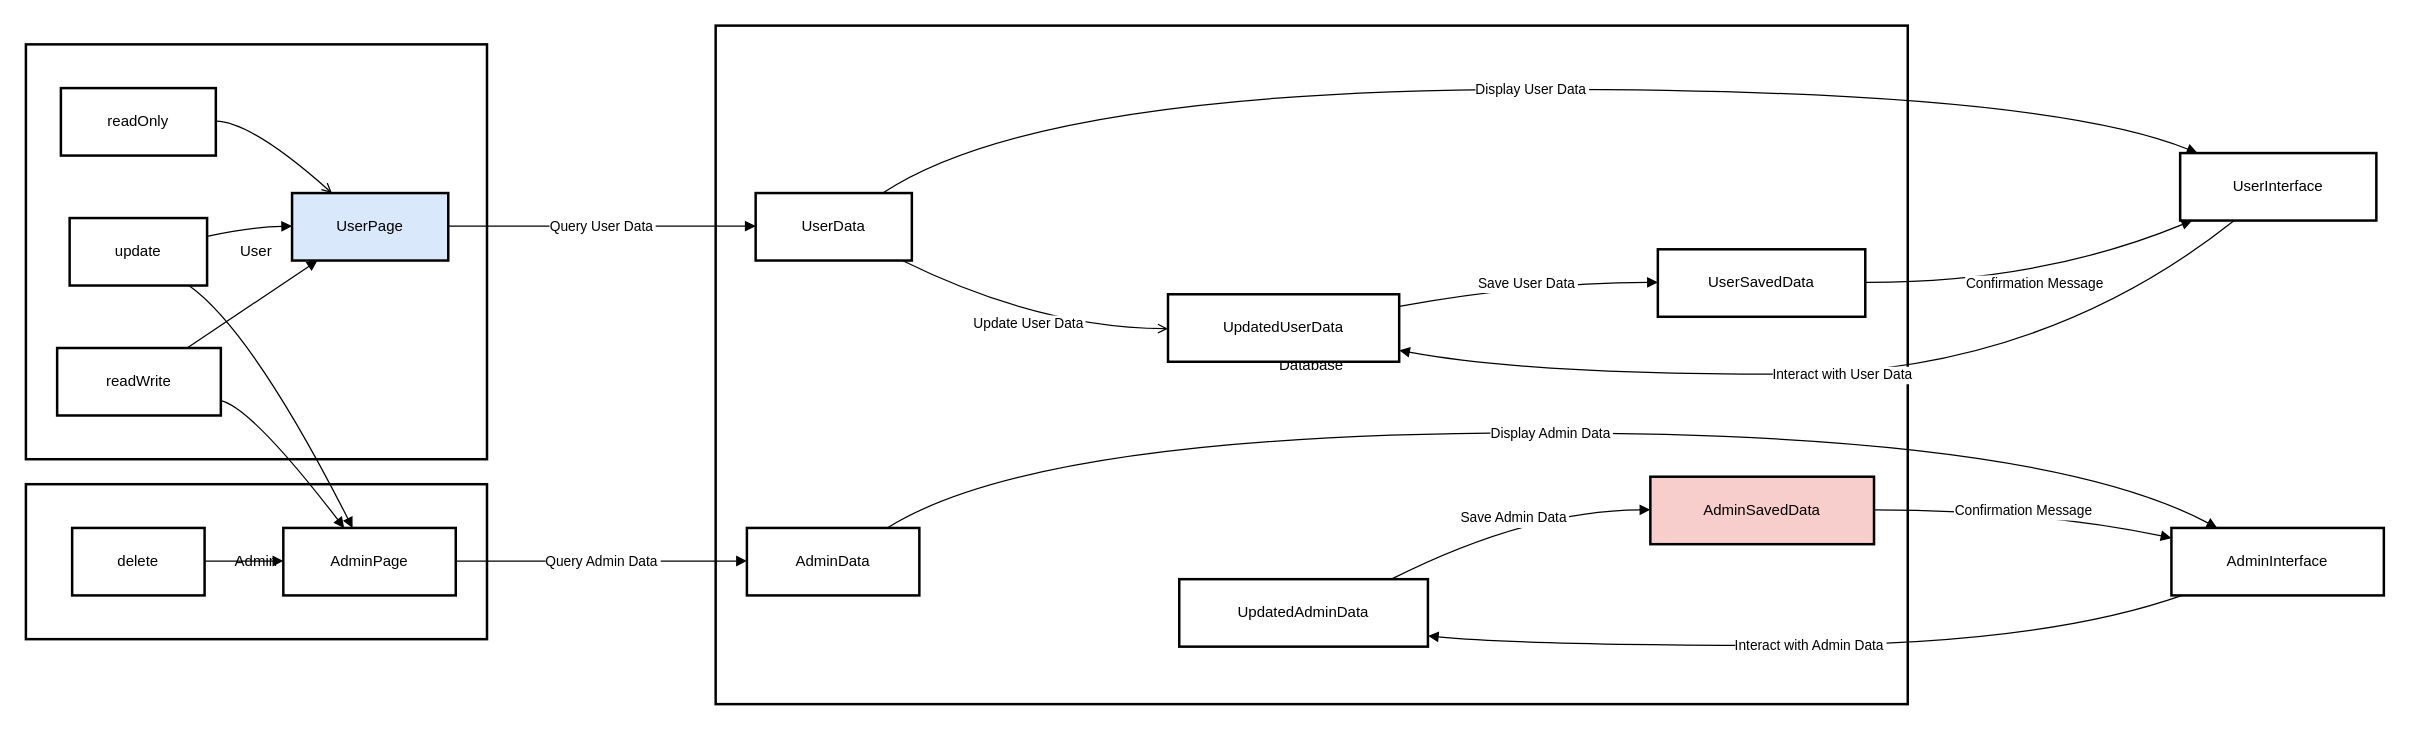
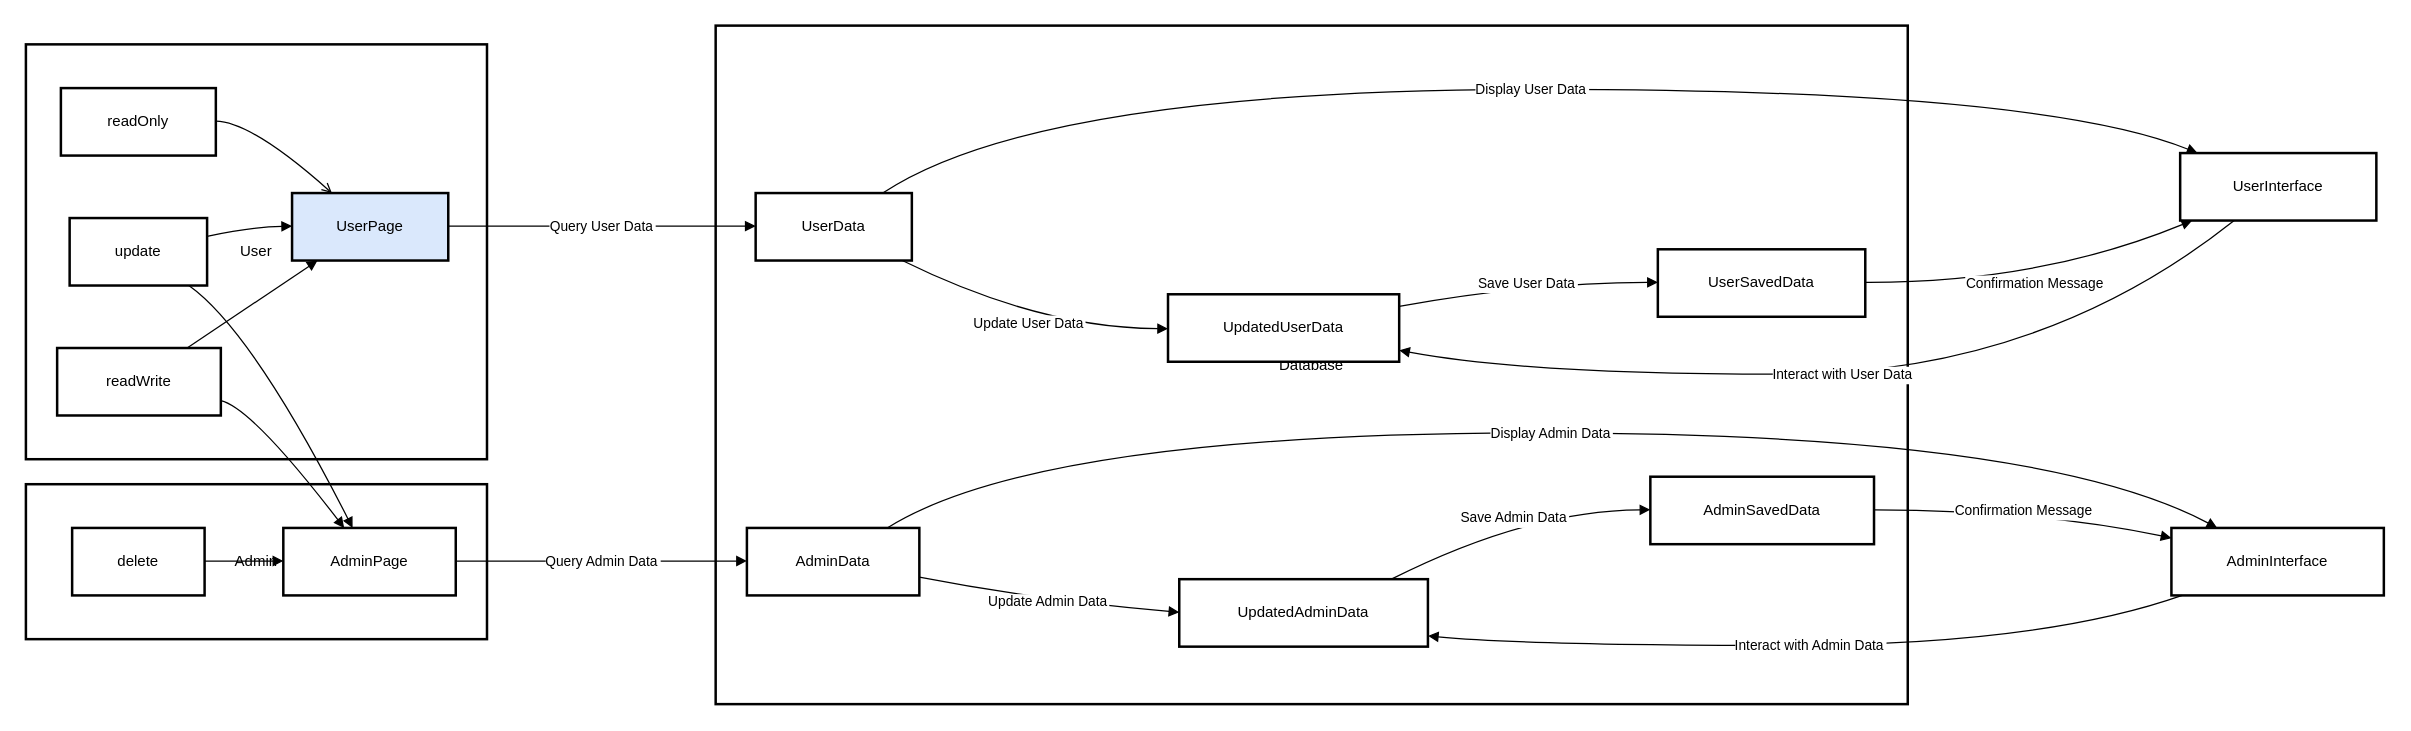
- <mxCell id="27" value="Update User Data" style="curved=1;startArrow=none;endArrow=open;exitX=0.93;exitY=0.99;entryX=0;entryY=0.51;" edge="1" parent="1" source="11" target="13"><mxGeometry relative="1" as="geometry"><Array as="points"><mxPoint x="831" y="262" /></Array></mxGeometry></mxCell>
+ <mxCell id="27" value="Update User Data" style="curved=1;startArrow=none;endArrow=block;exitX=0.93;exitY=0.99;entryX=0;entryY=0.51;" edge="1" parent="1" source="11" target="13"><mxGeometry relative="1" as="geometry"><Array as="points"><mxPoint x="831" y="262" /></Array></mxGeometry></mxCell>
- <mxCell id="16" value="AdminSavedData" style="whiteSpace=wrap;strokeWidth=2;fillColor=#f8cecc;" vertex="1" parent="1"><mxGeometry x="1320" y="381" width="179" height="54" as="geometry" /></mxCell>
+ <mxCell id="16" value="AdminSavedData" style="whiteSpace=wrap;strokeWidth=2;" vertex="1" parent="1"><mxGeometry x="1320" y="381" width="179" height="54" as="geometry" /></mxCell>
+ <mxCell id="28" value="Update Admin Data" style="curved=1;startArrow=none;endArrow=block;exitX=1;exitY=0.73;entryX=0;entryY=0.49;" edge="1" parent="1" source="12" target="14"><mxGeometry relative="1" as="geometry"><Array as="points"><mxPoint x="831" y="480" /></Array></mxGeometry></mxCell>
